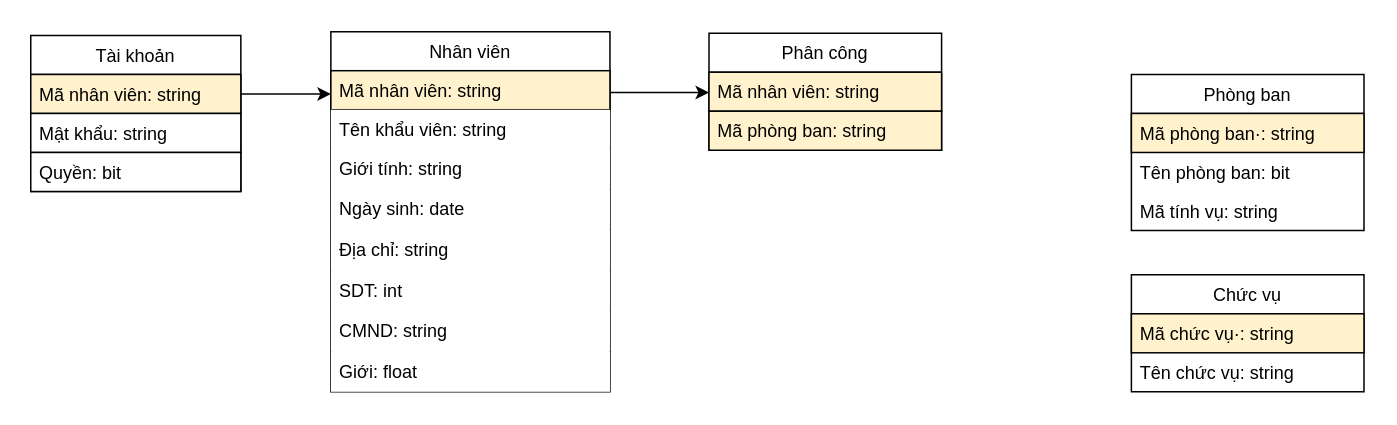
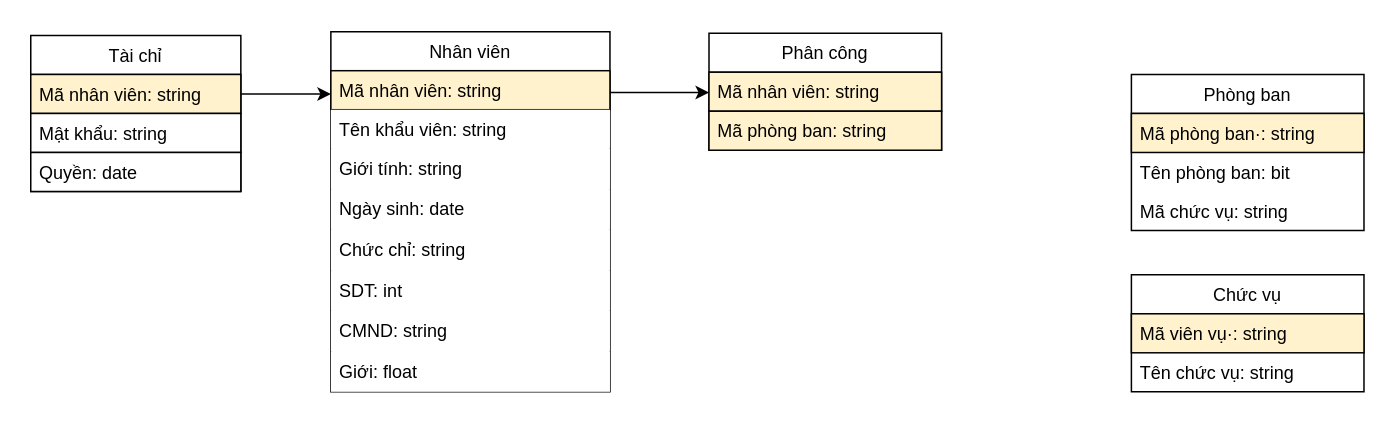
- <mxCell id="14" value="Tài khoản" style="swimlane;fontStyle=0;childLayout=stackLayout;horizontal=1;startSize=26;fillColor=none;horizontalStack=0;resizeParent=1;resizeParentMax=0;resizeLast=0;collapsible=1;marginBottom=0;" parent="1" vertex="1"><mxGeometry x="20" y="23" width="140" height="104" as="geometry" /></mxCell>
+ <mxCell id="14" value="Tài chỉ" style="swimlane;fontStyle=0;childLayout=stackLayout;horizontal=1;startSize=26;fillColor=none;horizontalStack=0;resizeParent=1;resizeParentMax=0;resizeLast=0;collapsible=1;marginBottom=0;" parent="1" vertex="1"><mxGeometry x="20" y="23" width="140" height="104" as="geometry" /></mxCell>
- <mxCell id="17" value="Quyền: bit" style="text;strokeColor=#000000;fillColor=#FFFFFF;align=left;verticalAlign=top;spacingLeft=4;spacingRight=4;overflow=hidden;rotatable=0;points=[[0,0.5],[1,0.5]];portConstraint=eastwest;" vertex="1" parent="14"><mxGeometry y="78" width="140" height="26" as="geometry" /></mxCell>
+ <mxCell id="17" value="Quyền: date" style="text;strokeColor=#000000;fillColor=#FFFFFF;align=left;verticalAlign=top;spacingLeft=4;spacingRight=4;overflow=hidden;rotatable=0;points=[[0,0.5],[1,0.5]];portConstraint=eastwest;" vertex="1" parent="14"><mxGeometry y="78" width="140" height="26" as="geometry" /></mxCell>
- <mxCell id="21" value="Mã tính vụ: string&#10;" style="text;strokeColor=none;fillColor=none;align=left;verticalAlign=top;spacingLeft=4;spacingRight=4;overflow=hidden;rotatable=0;points=[[0,0.5],[1,0.5]];portConstraint=eastwest;" vertex="1" parent="18"><mxGeometry y="78" width="155" height="26" as="geometry" /></mxCell>
+ <mxCell id="21" value="Mã chức vụ: string&#10;" style="text;strokeColor=none;fillColor=none;align=left;verticalAlign=top;spacingLeft=4;spacingRight=4;overflow=hidden;rotatable=0;points=[[0,0.5],[1,0.5]];portConstraint=eastwest;" vertex="1" parent="18"><mxGeometry y="78" width="155" height="26" as="geometry" /></mxCell>
- <mxCell id="7" value="Địa chỉ: string" style="text;align=left;verticalAlign=top;spacingLeft=4;spacingRight=4;overflow=hidden;rotatable=0;points=[[0,0.5],[1,0.5]];portConstraint=eastwest;rounded=0;direction=west;fillColor=#ffffff;" parent="2" vertex="1"><mxGeometry y="132" width="186" height="27" as="geometry" /></mxCell>
+ <mxCell id="7" value="Chức chỉ: string" style="text;align=left;verticalAlign=top;spacingLeft=4;spacingRight=4;overflow=hidden;rotatable=0;points=[[0,0.5],[1,0.5]];portConstraint=eastwest;rounded=0;direction=west;fillColor=#ffffff;" parent="2" vertex="1"><mxGeometry y="132" width="186" height="27" as="geometry" /></mxCell>
- <mxCell id="25" value="Mã chức vụ·: string" style="text;strokeColor=#000000;fillColor=#fff2cc;align=left;verticalAlign=top;spacingLeft=4;spacingRight=4;overflow=hidden;rotatable=0;points=[[0,0.5],[1,0.5]];portConstraint=eastwest;" vertex="1" parent="24"><mxGeometry y="26" width="155" height="26" as="geometry" /></mxCell>
+ <mxCell id="25" value="Mã viên vụ·: string" style="text;strokeColor=#000000;fillColor=#fff2cc;align=left;verticalAlign=top;spacingLeft=4;spacingRight=4;overflow=hidden;rotatable=0;points=[[0,0.5],[1,0.5]];portConstraint=eastwest;" vertex="1" parent="24"><mxGeometry y="26" width="155" height="26" as="geometry" /></mxCell>
